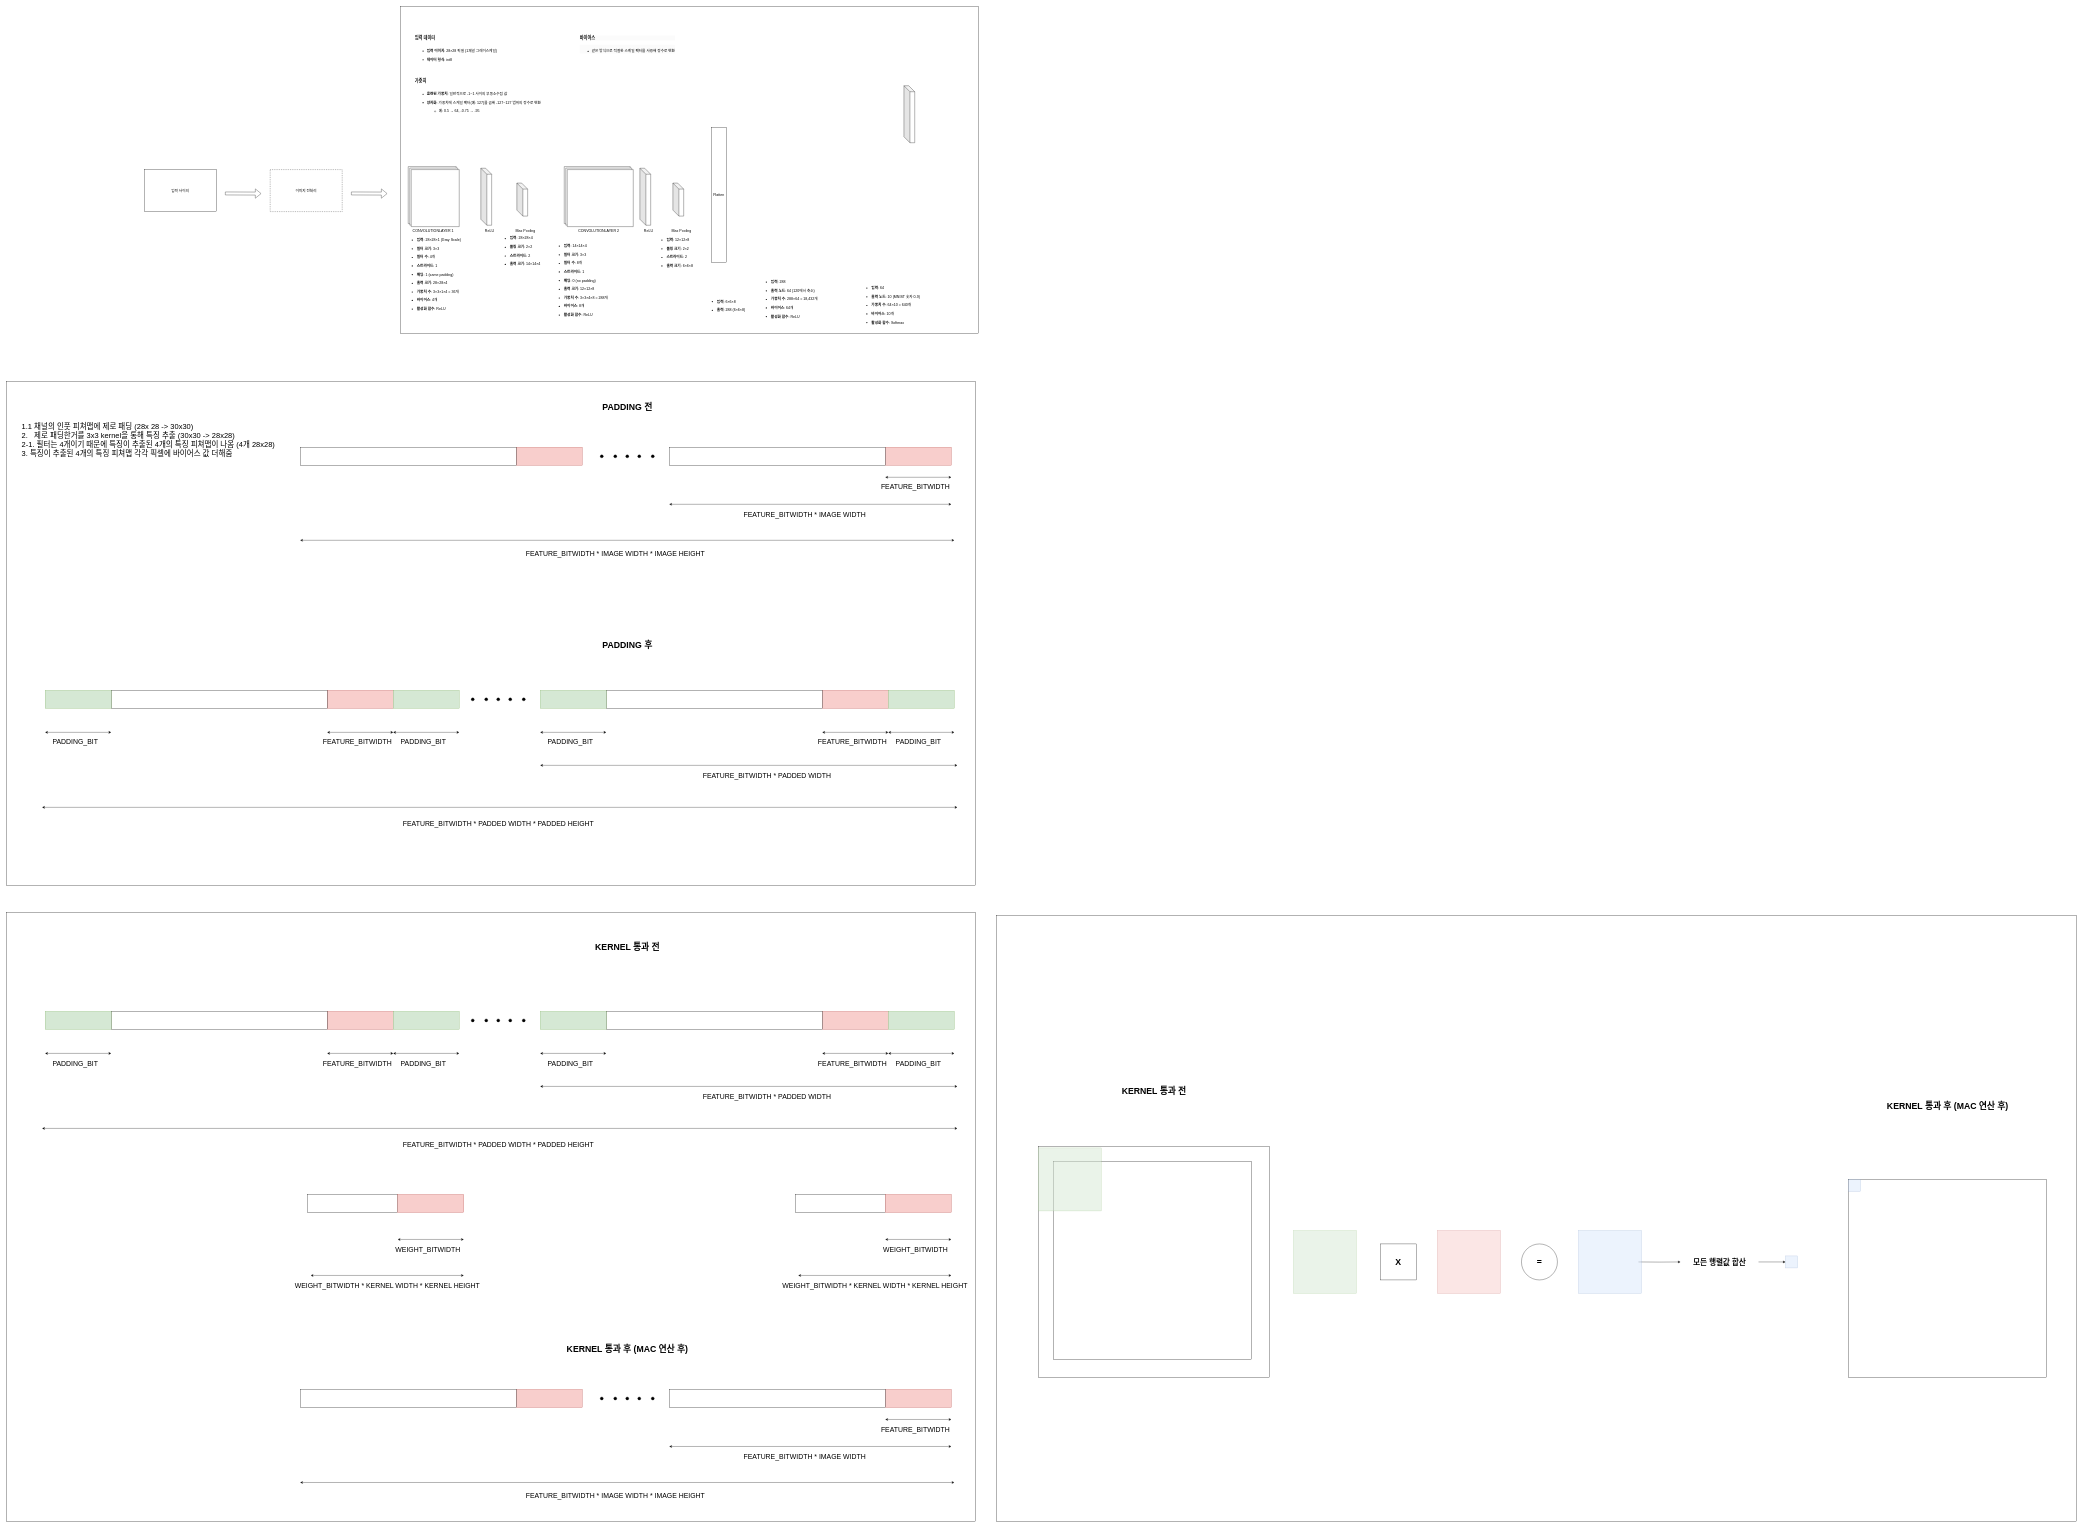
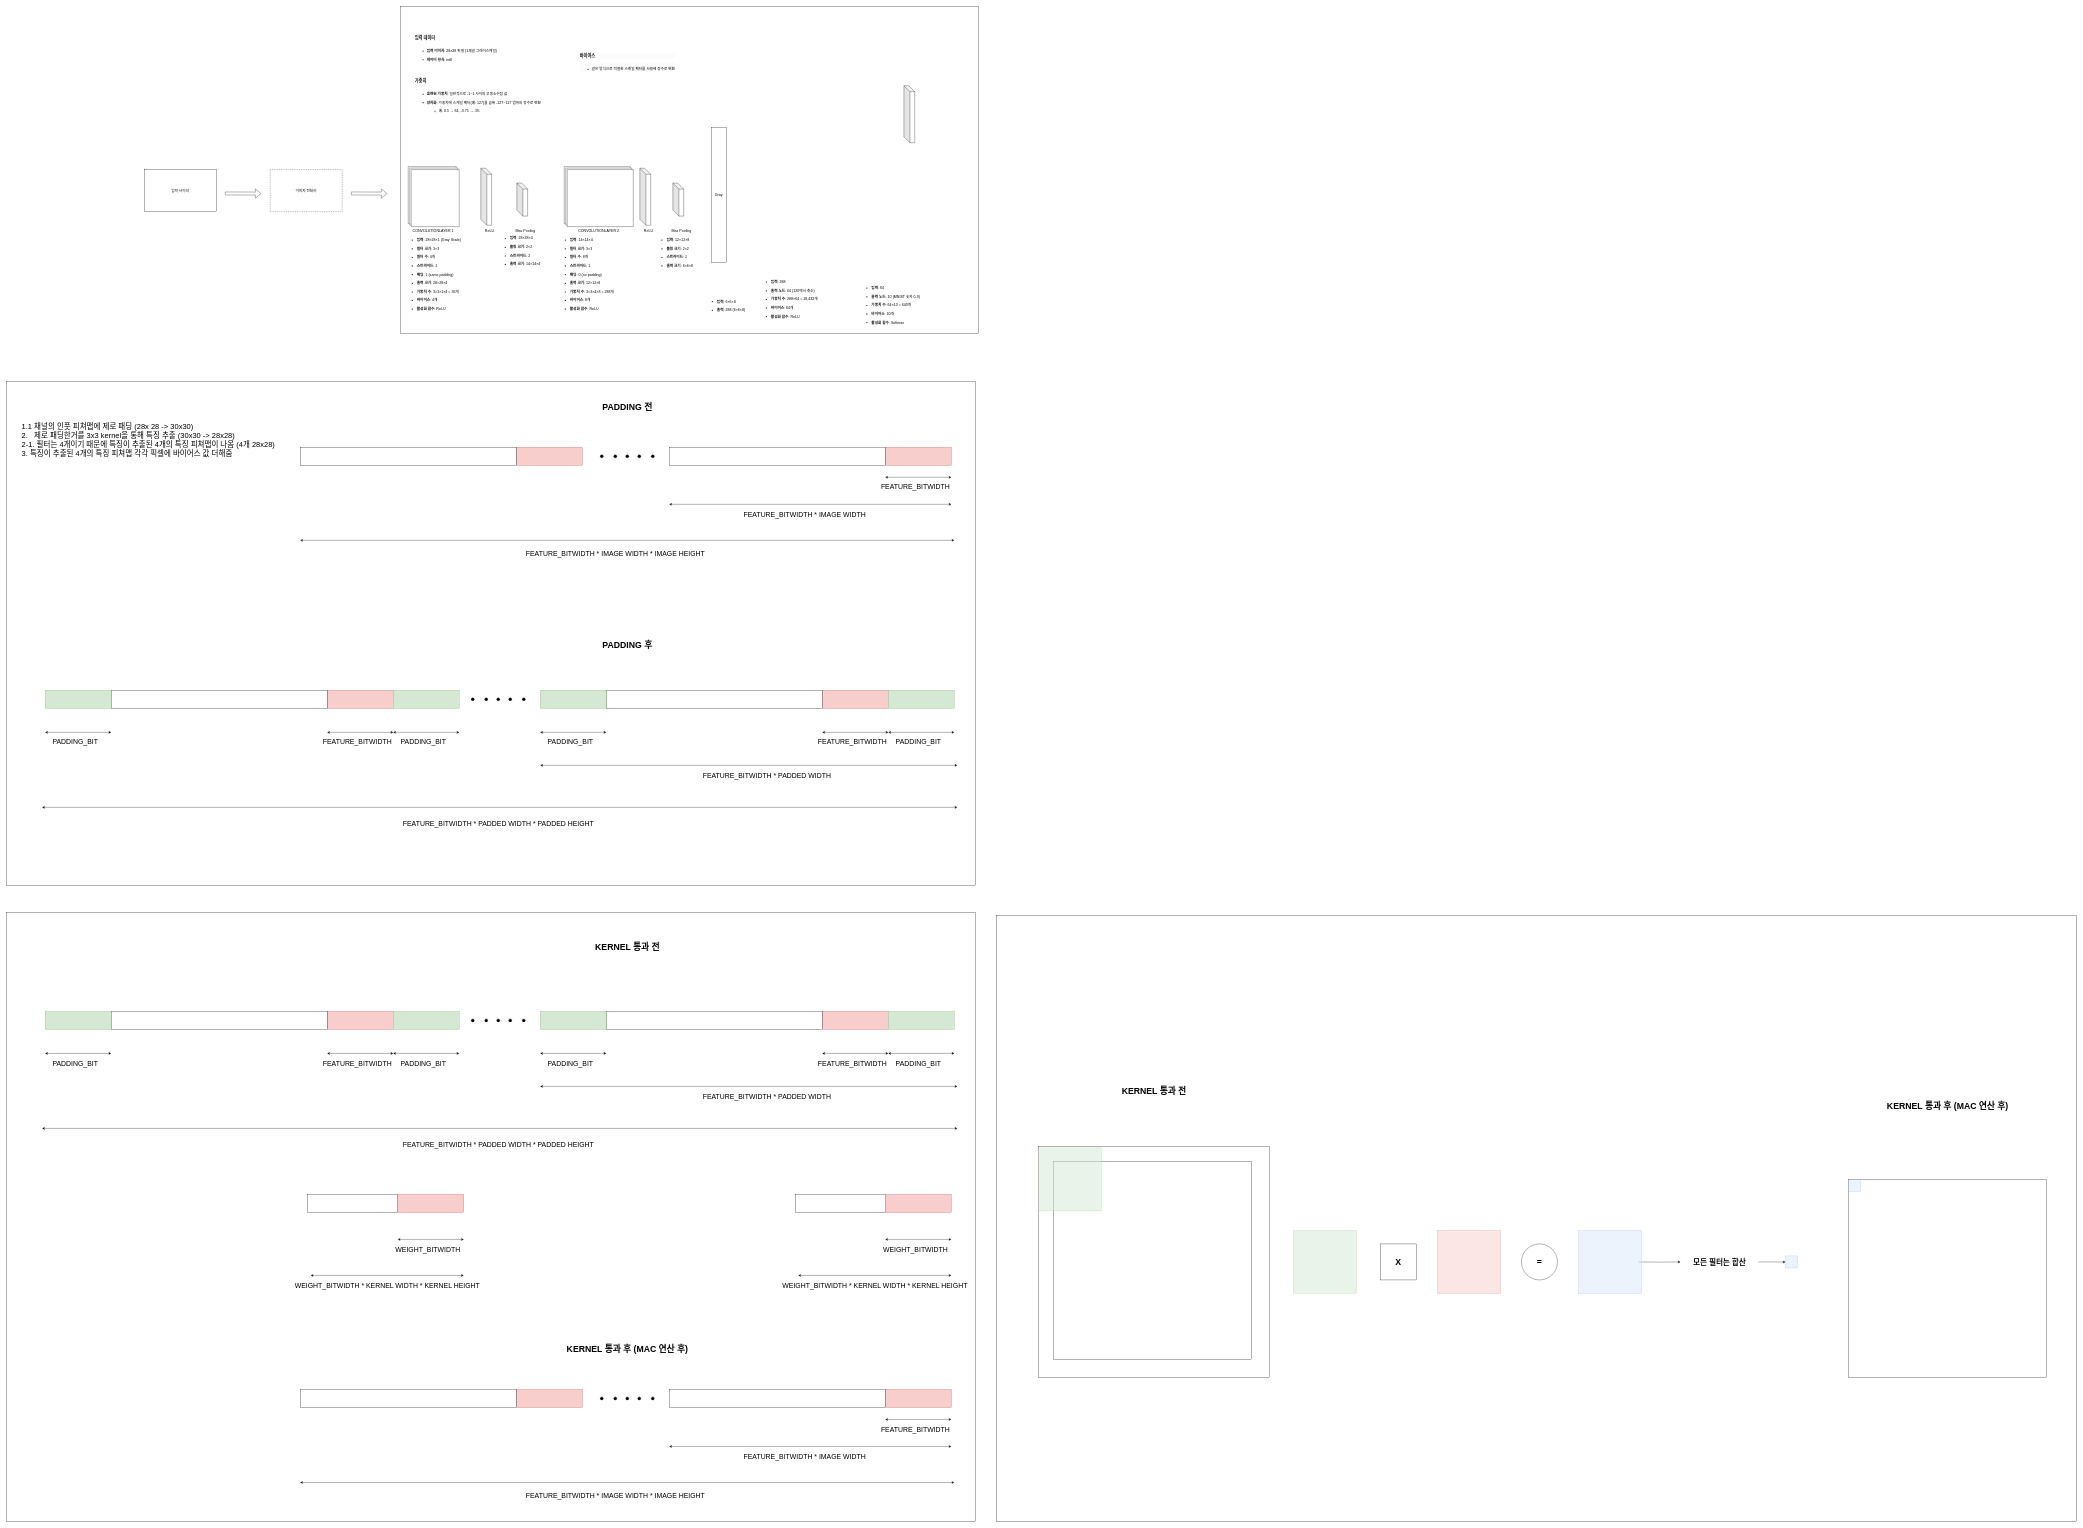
- <mxCell id="39" value="&lt;h3 class=&quot;text-lg font-bold text-text-200 mt-1 -mb-1.5&quot; style=&quot;forced-color-adjust: none; color: rgb(0, 0, 0); font-family: Helvetica; font-style: normal; font-variant-ligatures: normal; font-variant-caps: normal; letter-spacing: normal; orphans: 2; text-align: left; text-indent: 0px; text-transform: none; widows: 2; word-spacing: 0px; -webkit-text-stroke-width: 0px; white-space: normal; background-color: rgb(251, 251, 251); text-decoration-thickness: initial; text-decoration-style: initial; text-decoration-color: initial;&quot;&gt;바이어스&lt;/h3&gt;&lt;ul depth=&quot;0&quot; class=&quot;[&amp;amp;:not(:last-child)_ul]:pb-1 [&amp;amp;:not(:last-child)_ol]:pb-1 list-disc space-y-1.5 pl-7&quot; style=&quot;forced-color-adjust: none; color: rgb(0, 0, 0); font-family: Helvetica; font-size: 12px; font-style: normal; font-variant-ligatures: normal; font-variant-caps: normal; font-weight: 400; letter-spacing: normal; orphans: 2; text-align: left; text-indent: 0px; text-transform: none; widows: 2; word-spacing: 0px; -webkit-text-stroke-width: 0px; white-space: normal; background-color: rgb(251, 251, 251); text-decoration-thickness: initial; text-decoration-style: initial; text-decoration-color: initial;&quot;&gt;&lt;br style=&quot;forced-color-adjust: none;&quot;&gt;&lt;li class=&quot;whitespace-normal break-words&quot; style=&quot;forced-color-adjust: none;&quot;&gt;같은 방식으로 적절한 스케일 팩터를 사용해 정수로 변환&lt;/li&gt;&lt;/ul&gt;" style="text;whiteSpace=wrap;html=1;" parent="1" vertex="1"><mxGeometry x="1930" y="97.25" width="370" height="140" as="geometry" /></mxCell>
+ <mxCell id="39" value="&lt;h3 class=&quot;text-lg font-bold text-text-200 mt-1 -mb-1.5&quot; style=&quot;forced-color-adjust: none; color: rgb(0, 0, 0); font-family: Helvetica; font-style: normal; font-variant-ligatures: normal; font-variant-caps: normal; letter-spacing: normal; orphans: 2; text-align: left; text-indent: 0px; text-transform: none; widows: 2; word-spacing: 0px; -webkit-text-stroke-width: 0px; white-space: normal; background-color: rgb(251, 251, 251); text-decoration-thickness: initial; text-decoration-style: initial; text-decoration-color: initial;&quot;&gt;바이어스&lt;/h3&gt;&lt;ul depth=&quot;0&quot; class=&quot;[&amp;amp;:not(:last-child)_ul]:pb-1 [&amp;amp;:not(:last-child)_ol]:pb-1 list-disc space-y-1.5 pl-7&quot; style=&quot;forced-color-adjust: none; color: rgb(0, 0, 0); font-family: Helvetica; font-size: 12px; font-style: normal; font-variant-ligatures: normal; font-variant-caps: normal; font-weight: 400; letter-spacing: normal; orphans: 2; text-align: left; text-indent: 0px; text-transform: none; widows: 2; word-spacing: 0px; -webkit-text-stroke-width: 0px; white-space: normal; background-color: rgb(251, 251, 251); text-decoration-thickness: initial; text-decoration-style: initial; text-decoration-color: initial;&quot;&gt;&lt;br style=&quot;forced-color-adjust: none;&quot;&gt;&lt;li class=&quot;whitespace-normal break-words&quot; style=&quot;forced-color-adjust: none;&quot;&gt;같은 방식으로 적절한 스케일 팩터를 사용해 정수로 변환&lt;/li&gt;&lt;/ul&gt;" style="text;whiteSpace=wrap;html=1;" parent="1" vertex="1"><mxGeometry x="1930" y="157.25" width="370" height="140" as="geometry" /></mxCell>
- <mxCell id="17" value="Flatten" style="rounded=0;whiteSpace=wrap;html=1;" parent="1" vertex="1"><mxGeometry x="2370" y="425" width="50" height="450" as="geometry" /></mxCell>
+ <mxCell id="17" value="Gray" style="rounded=0;whiteSpace=wrap;html=1;" parent="1" vertex="1"><mxGeometry x="2370" y="425" width="50" height="450" as="geometry" /></mxCell>
- <mxCell id="28" value="&lt;li class=&quot;whitespace-normal break-words&quot;&gt;&lt;strong&gt;입력&lt;/strong&gt;: 14×14×4&lt;/li&gt;&lt;br&gt;&lt;li class=&quot;whitespace-normal break-words&quot;&gt;&lt;strong&gt;필터 크기&lt;/strong&gt;: 3×3&lt;/li&gt;&lt;br&gt;&lt;li class=&quot;whitespace-normal break-words&quot;&gt;&lt;strong&gt;필터 수&lt;/strong&gt;: 8개&lt;/li&gt;&lt;br&gt;&lt;li class=&quot;whitespace-normal break-words&quot;&gt;&lt;strong&gt;스트라이드&lt;/strong&gt;: 1&lt;/li&gt;&lt;br&gt;&lt;li class=&quot;whitespace-normal break-words&quot;&gt;&lt;strong&gt;패딩&lt;/strong&gt;: 0 (no padding)&lt;/li&gt;&lt;br&gt;&lt;li class=&quot;whitespace-normal break-words&quot;&gt;&lt;strong&gt;출력 크기&lt;/strong&gt;: 12×12×8&lt;/li&gt;&lt;br&gt;&lt;li class=&quot;whitespace-normal break-words&quot;&gt;&lt;strong&gt;가중치 수&lt;/strong&gt;: 3×3×4×8 = 288개&lt;/li&gt;&lt;br&gt;&lt;li class=&quot;whitespace-normal break-words&quot;&gt;&lt;strong&gt;바이어스&lt;/strong&gt;: 8개&lt;/li&gt;&lt;br&gt;&lt;li class=&quot;whitespace-normal break-words&quot;&gt;&lt;strong&gt;활성화 함수&lt;/strong&gt;: ReLU&lt;/li&gt;" style="text;whiteSpace=wrap;html=1;" parent="1" vertex="1"><mxGeometry x="1860" y="804.5" width="220" height="270" as="geometry" /></mxCell>
+ <mxCell id="28" value="&lt;li class=&quot;whitespace-normal break-words&quot;&gt;&lt;strong&gt;입력&lt;/strong&gt;: 14×14×4&lt;/li&gt;&lt;br&gt;&lt;li class=&quot;whitespace-normal break-words&quot;&gt;&lt;strong&gt;필터 크기&lt;/strong&gt;: 3×3&lt;/li&gt;&lt;br&gt;&lt;li class=&quot;whitespace-normal break-words&quot;&gt;&lt;strong&gt;필터 수&lt;/strong&gt;: 8개&lt;/li&gt;&lt;br&gt;&lt;li class=&quot;whitespace-normal break-words&quot;&gt;&lt;strong&gt;스트라이드&lt;/strong&gt;: 1&lt;/li&gt;&lt;br&gt;&lt;li class=&quot;whitespace-normal break-words&quot;&gt;&lt;strong&gt;패딩&lt;/strong&gt;: 0 (no padding)&lt;/li&gt;&lt;br&gt;&lt;li class=&quot;whitespace-normal break-words&quot;&gt;&lt;strong&gt;출력 크기&lt;/strong&gt;: 12×12×8&lt;/li&gt;&lt;br&gt;&lt;li class=&quot;whitespace-normal break-words&quot;&gt;&lt;strong&gt;가중치 수&lt;/strong&gt;: 3×3×4×8 = 288개&lt;/li&gt;&lt;br&gt;&lt;li class=&quot;whitespace-normal break-words&quot;&gt;&lt;strong&gt;바이어스&lt;/strong&gt;: 8개&lt;/li&gt;&lt;br&gt;&lt;li class=&quot;whitespace-normal break-words&quot;&gt;&lt;strong&gt;활성화 함수&lt;/strong&gt;: ReLU&lt;/li&gt;" style="text;whiteSpace=wrap;html=1;" parent="1" vertex="1"><mxGeometry x="1880" y="784.5" width="220" height="270" as="geometry" /></mxCell>
- <mxCell id="95" value="&lt;span style=&quot;font-size: 25px;&quot;&gt;&lt;b&gt;모든 행렬값 합산&lt;/b&gt;&lt;/span&gt;" style="text;html=1;align=center;verticalAlign=middle;whiteSpace=wrap;rounded=0;" parent="92" vertex="1"><mxGeometry x="350" y="90" width="260" height="30" as="geometry" /></mxCell>
+ <mxCell id="95" value="&lt;span style=&quot;font-size: 25px;&quot;&gt;&lt;b&gt;모든 필터는 합산&lt;/b&gt;&lt;/span&gt;" style="text;html=1;align=center;verticalAlign=middle;whiteSpace=wrap;rounded=0;" parent="92" vertex="1"><mxGeometry x="350" y="90" width="260" height="30" as="geometry" /></mxCell>
